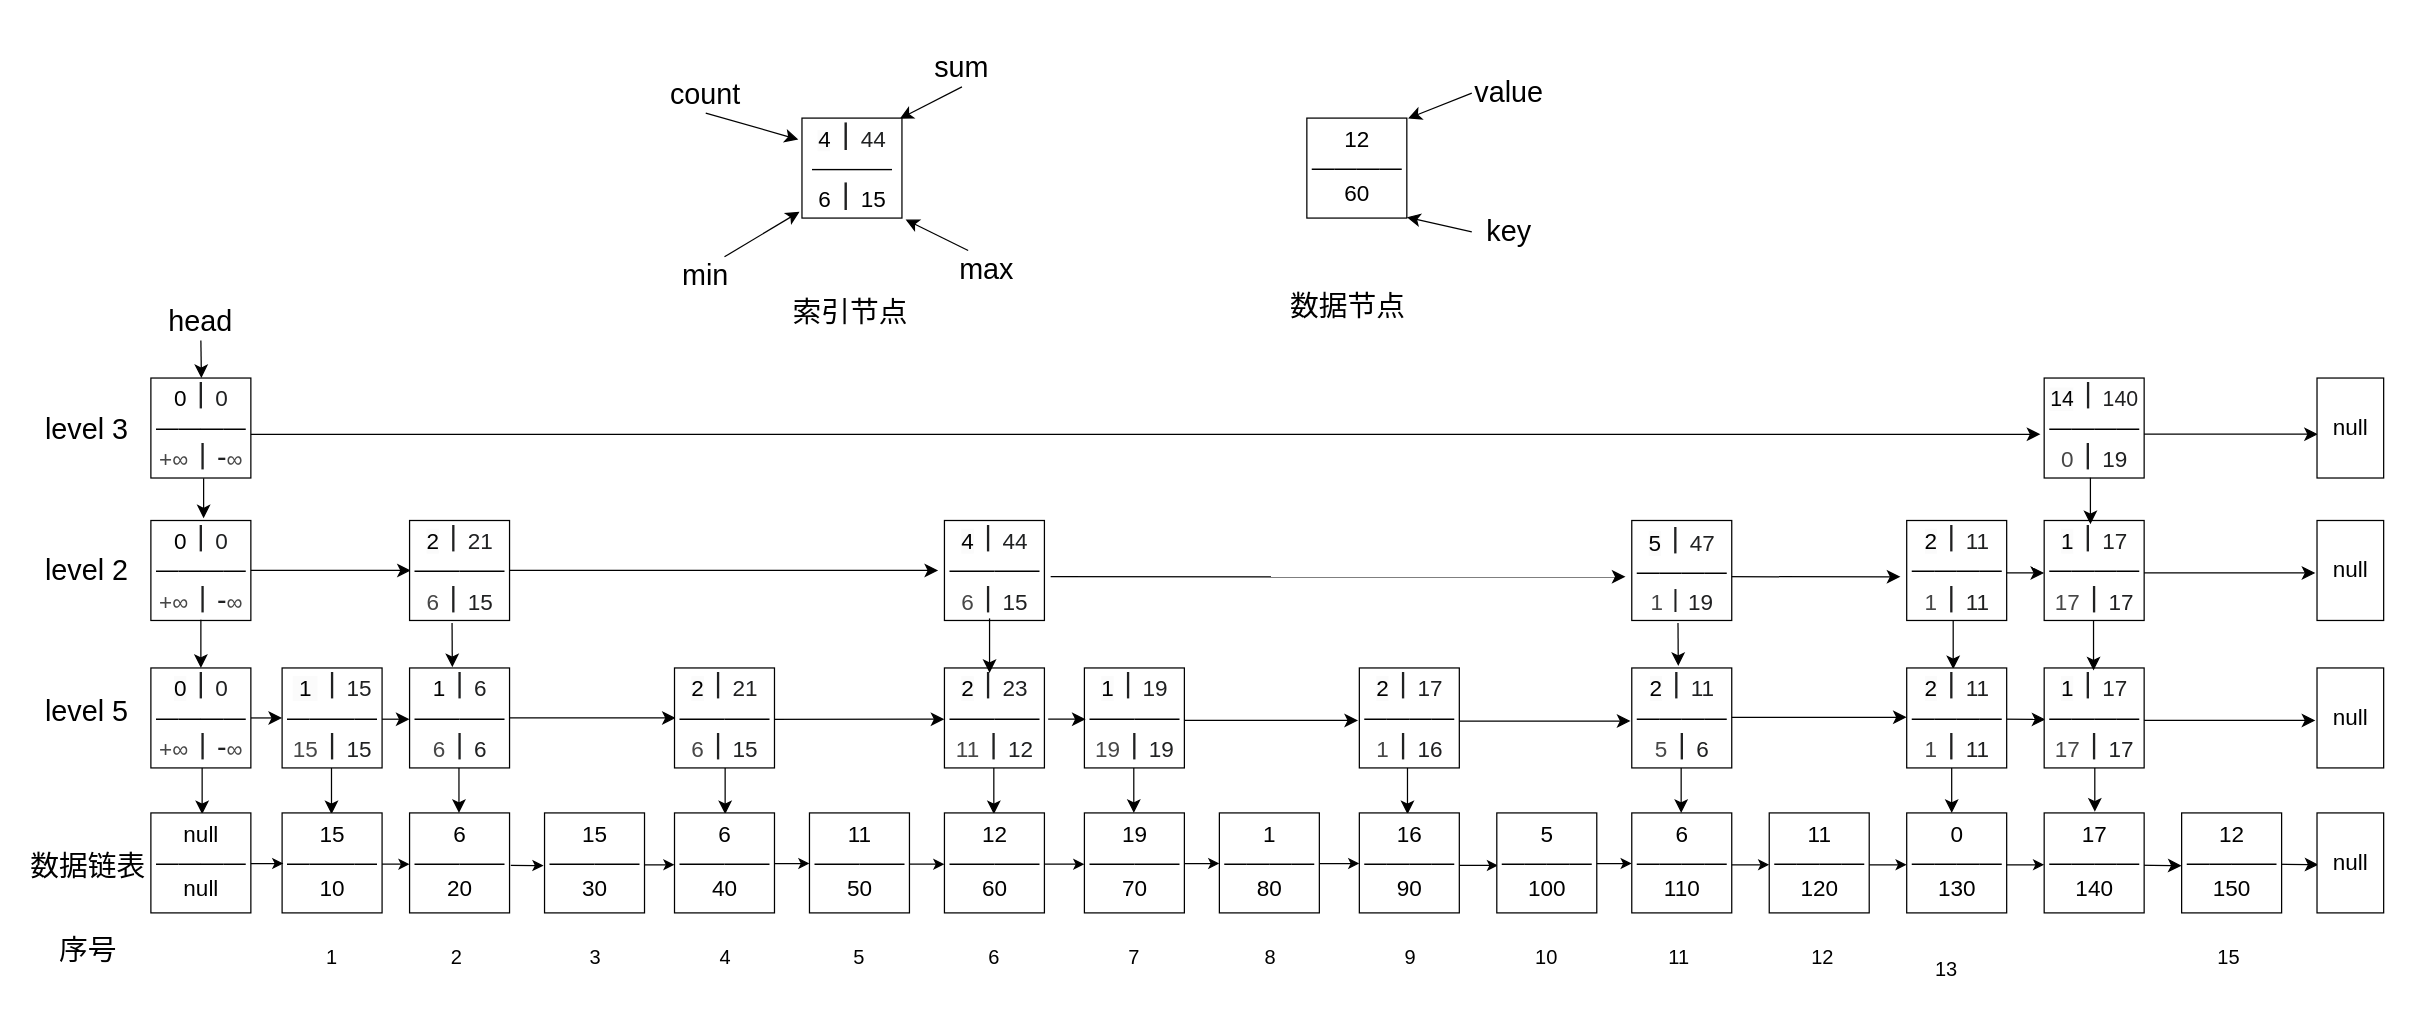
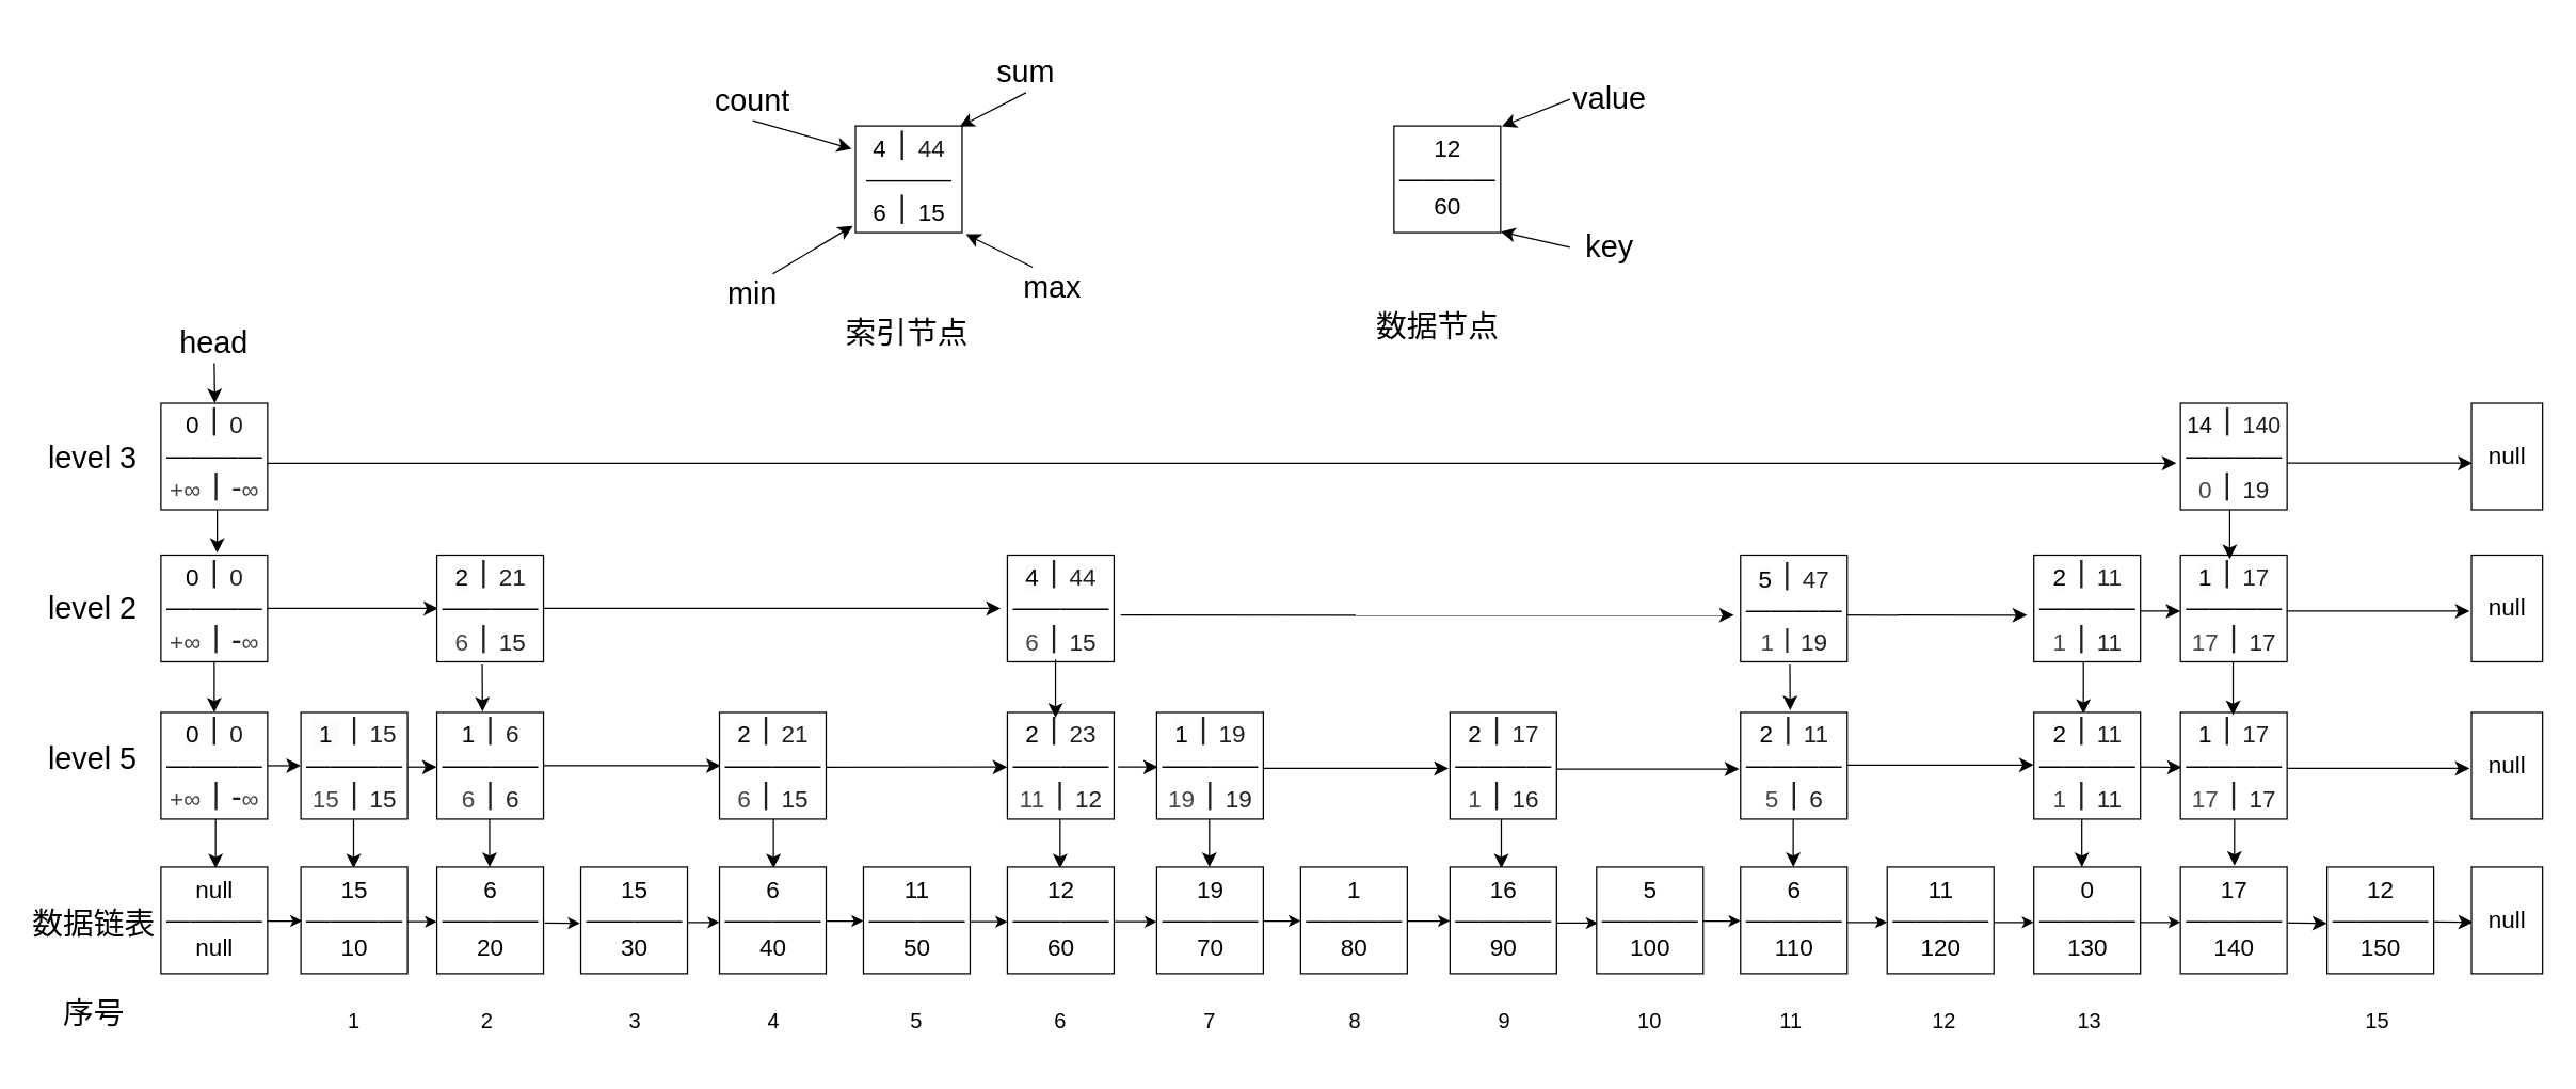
- <mxCell id="41" value="13" style="rounded=0;whiteSpace=wrap;html=1;fontSize=16;strokeColor=#FFFFFF;" parent="1" vertex="1"><mxGeometry x="1532" y="745" width="50" height="60" as="geometry" /></mxCell>
+ <mxCell id="41" value="13" style="rounded=0;whiteSpace=wrap;html=1;fontSize=16;strokeColor=#FFFFFF;" parent="1" vertex="1"><mxGeometry x="1542" y="735" width="50" height="60" as="geometry" /></mxCell>
